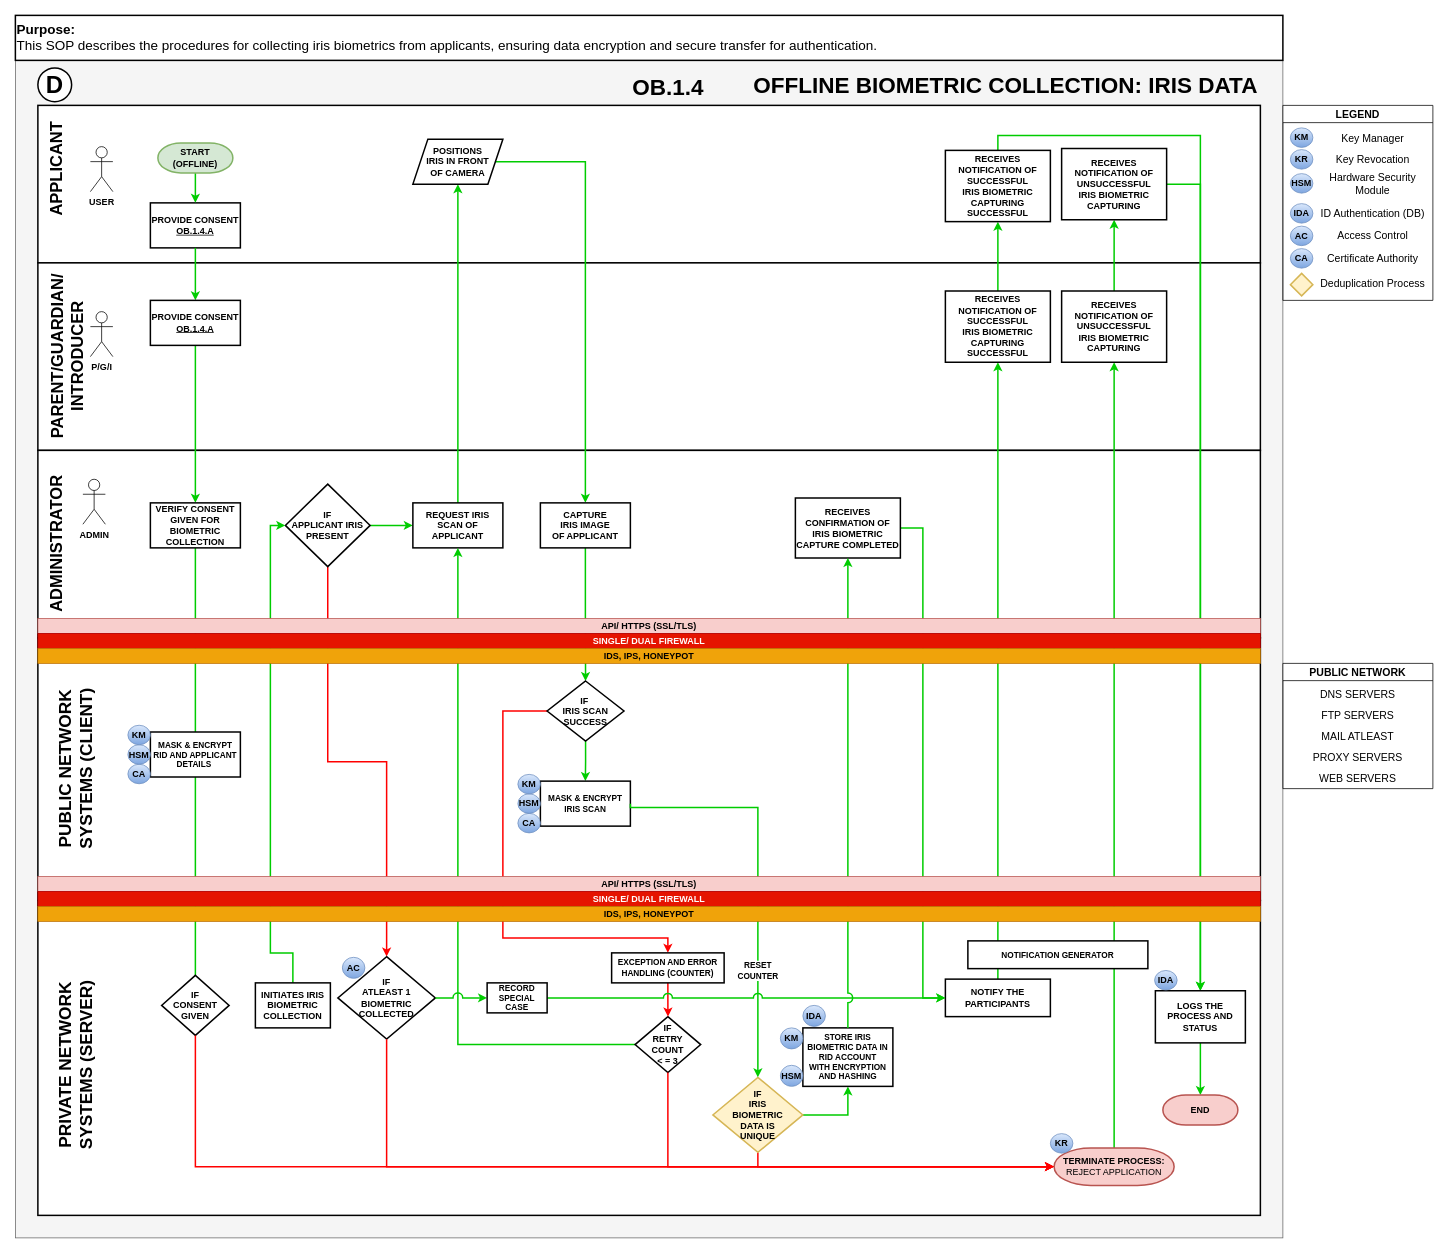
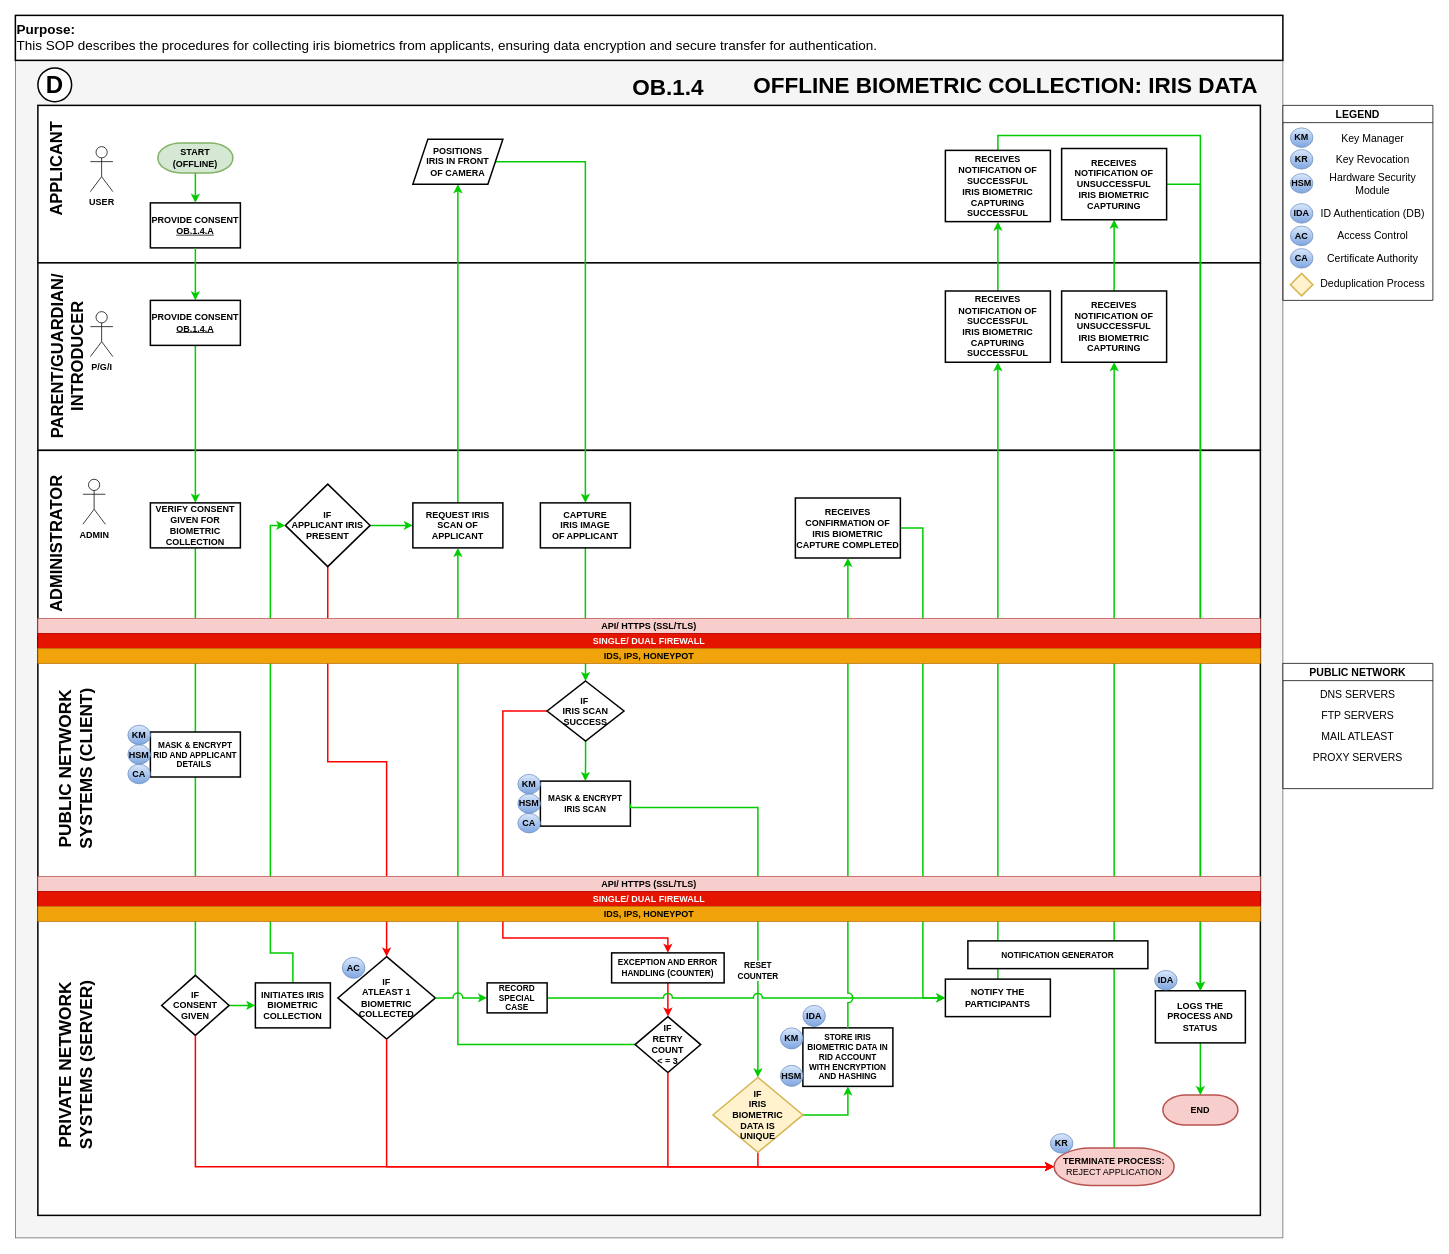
- <mxCell id="67" value="WEB SERVERS" style="text;html=1;strokeColor=none;fillColor=none;align=center;verticalAlign=middle;whiteSpace=wrap;rounded=0;fontSize=14;" parent="62" vertex="1"><mxGeometry y="139" width="200" height="28" as="geometry" /></mxCell>
+ <mxCell id="73" style="edgeStyle=orthogonalEdgeStyle;rounded=0;orthogonalLoop=1;jettySize=auto;html=1;exitX=1;exitY=0.5;exitDx=0;exitDy=0;strokeColor=#00CC00;fontStyle=1;strokeWidth=2;" parent="1" source="74" target="24" edge="1"><mxGeometry relative="1" as="geometry" /></mxCell>
